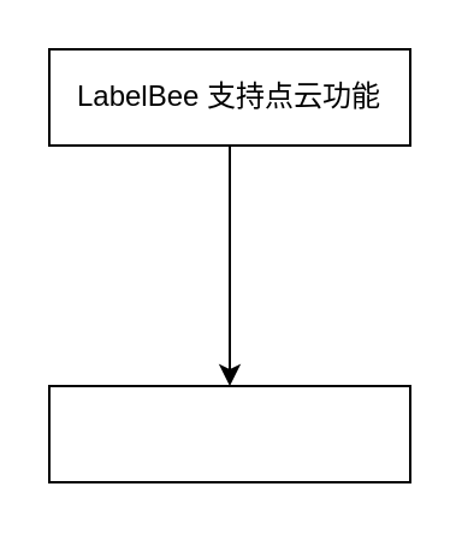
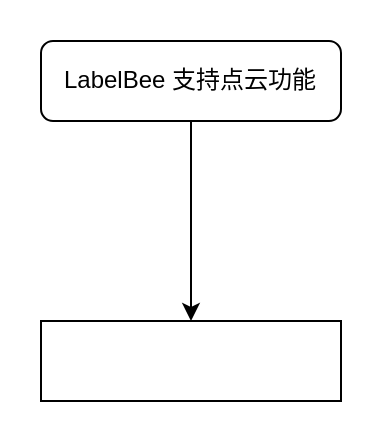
- <mxCell id="3" value="LabelBee 支持点云功能" style="rounded=0;whiteSpace=wrap;html=1;" vertex="1" parent="1"><mxGeometry x="20" y="20" width="150" height="40" as="geometry" /></mxCell>
+ <mxCell id="3" value="LabelBee 支持点云功能" style="whiteSpace=wrap;html=1;rounded=1;" vertex="1" parent="1"><mxGeometry x="20" y="20" width="150" height="40" as="geometry" /></mxCell>
